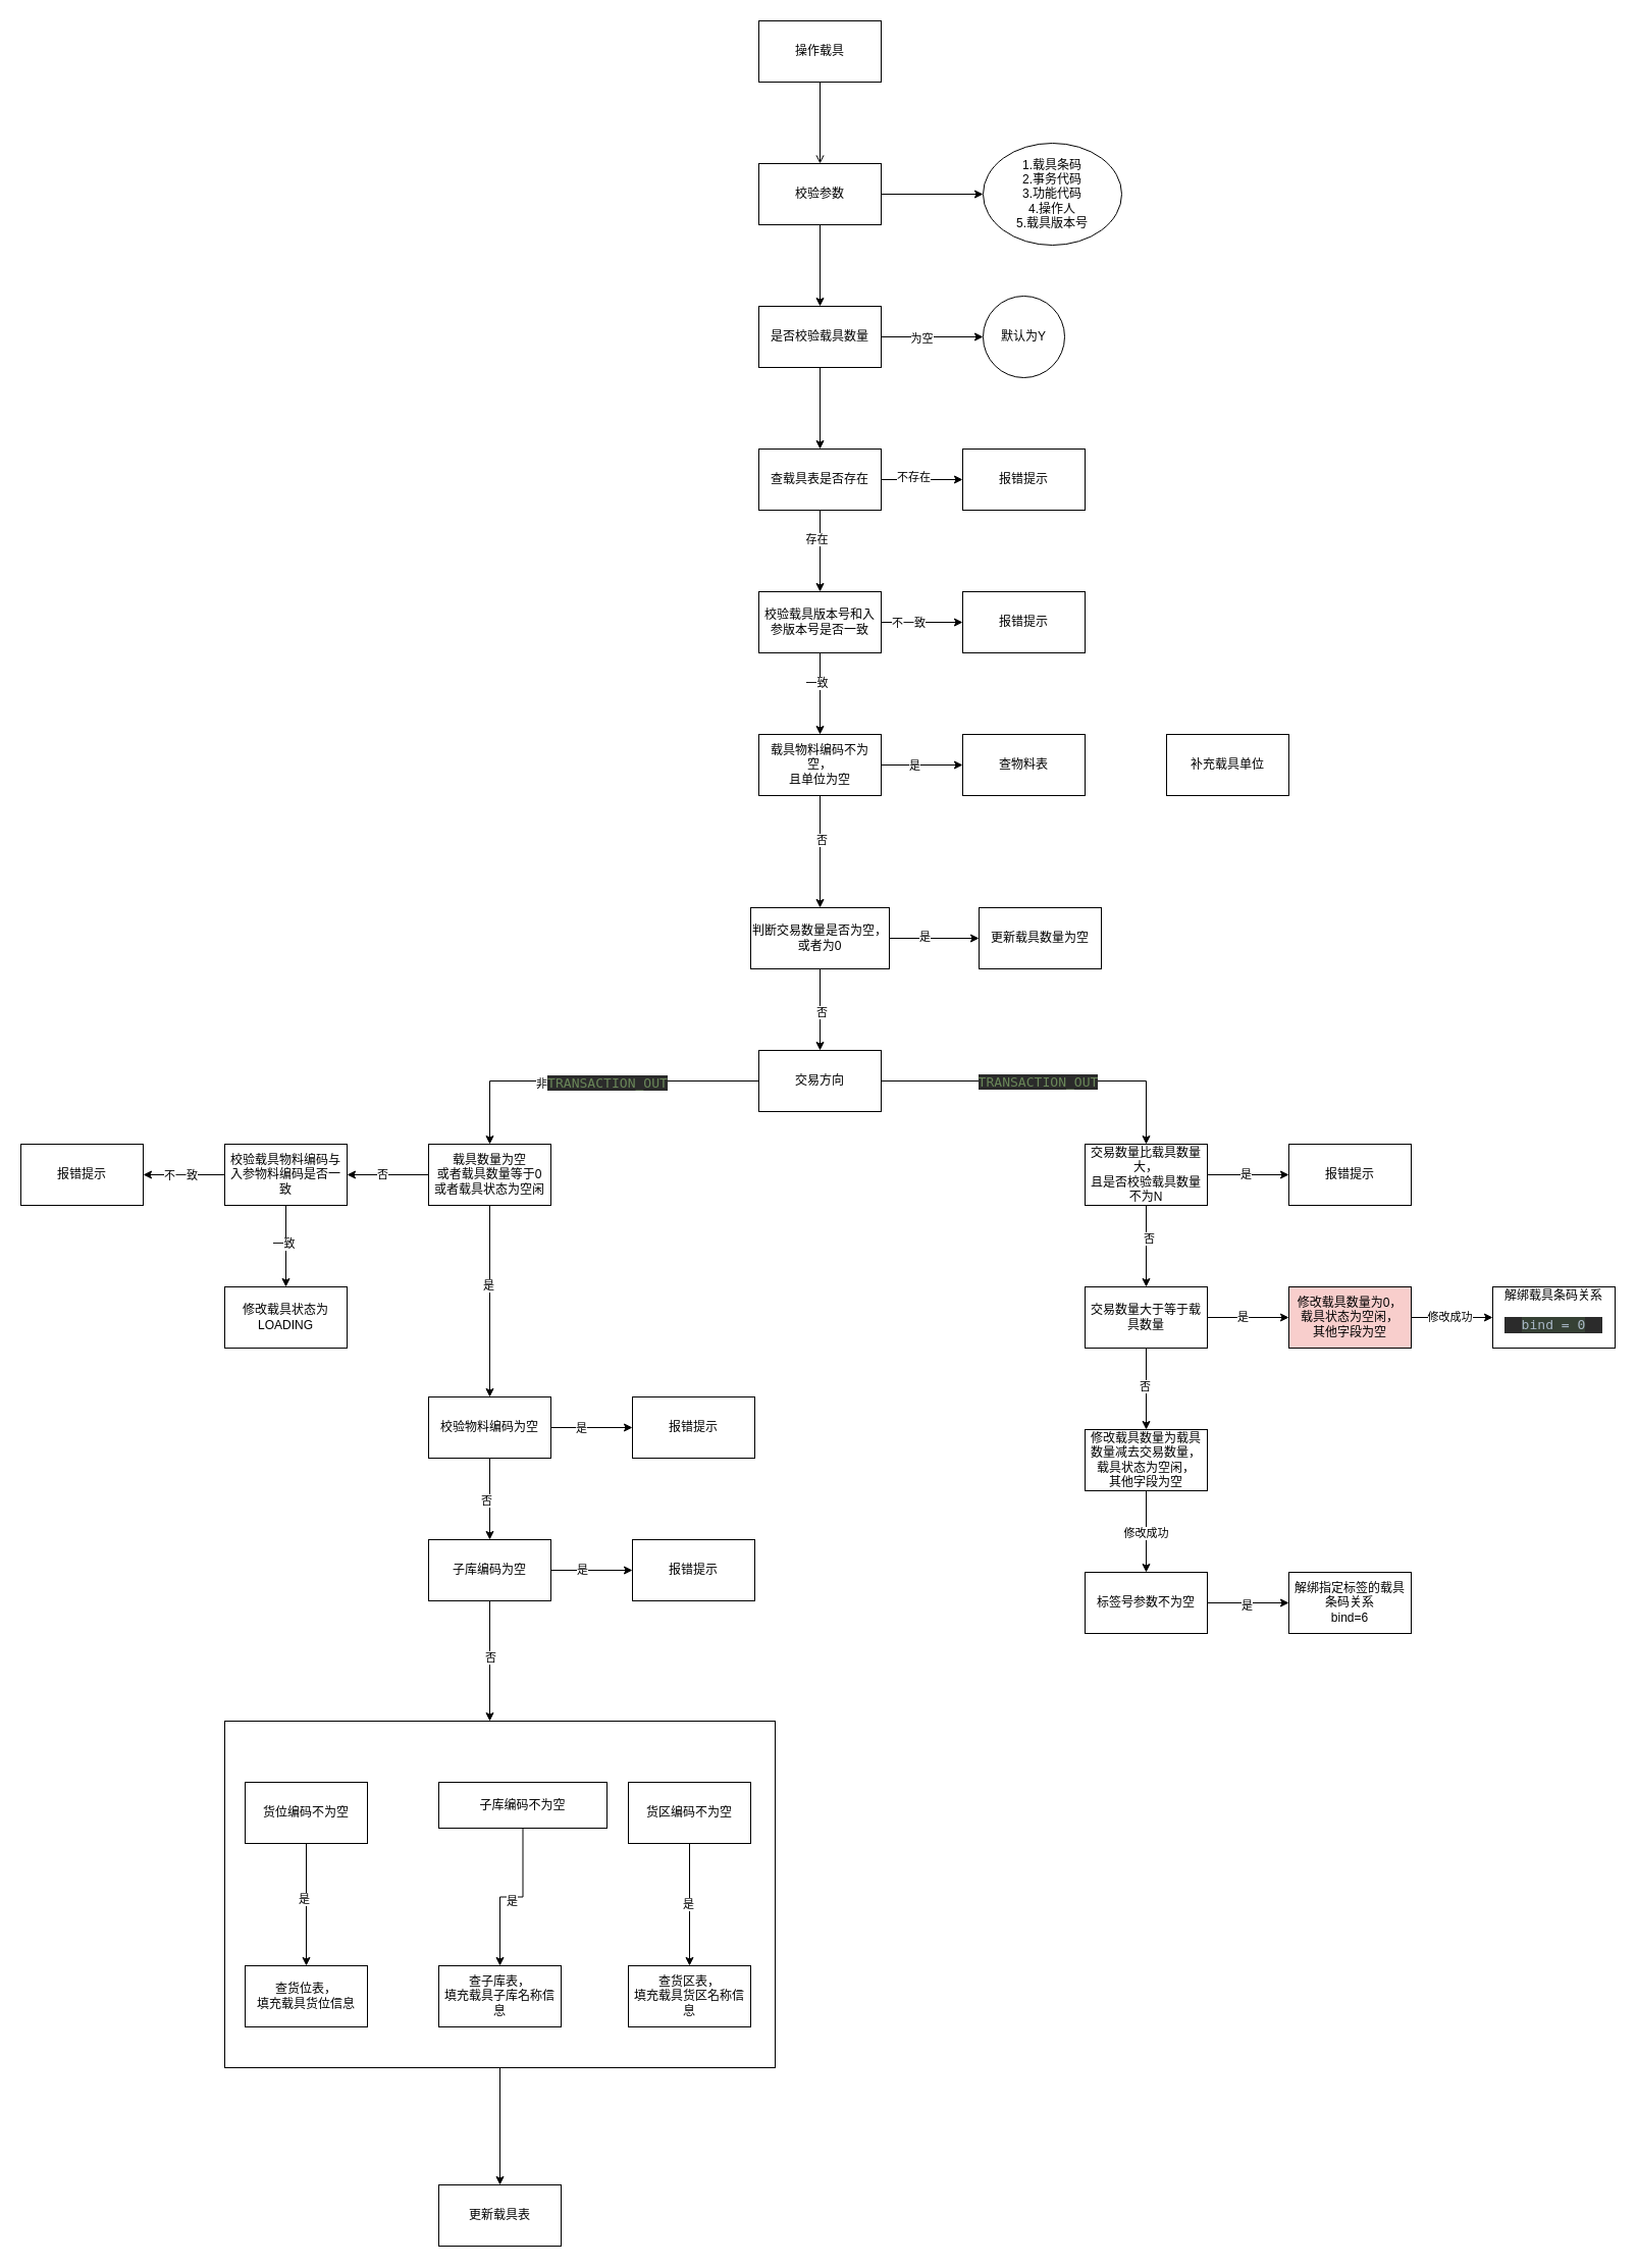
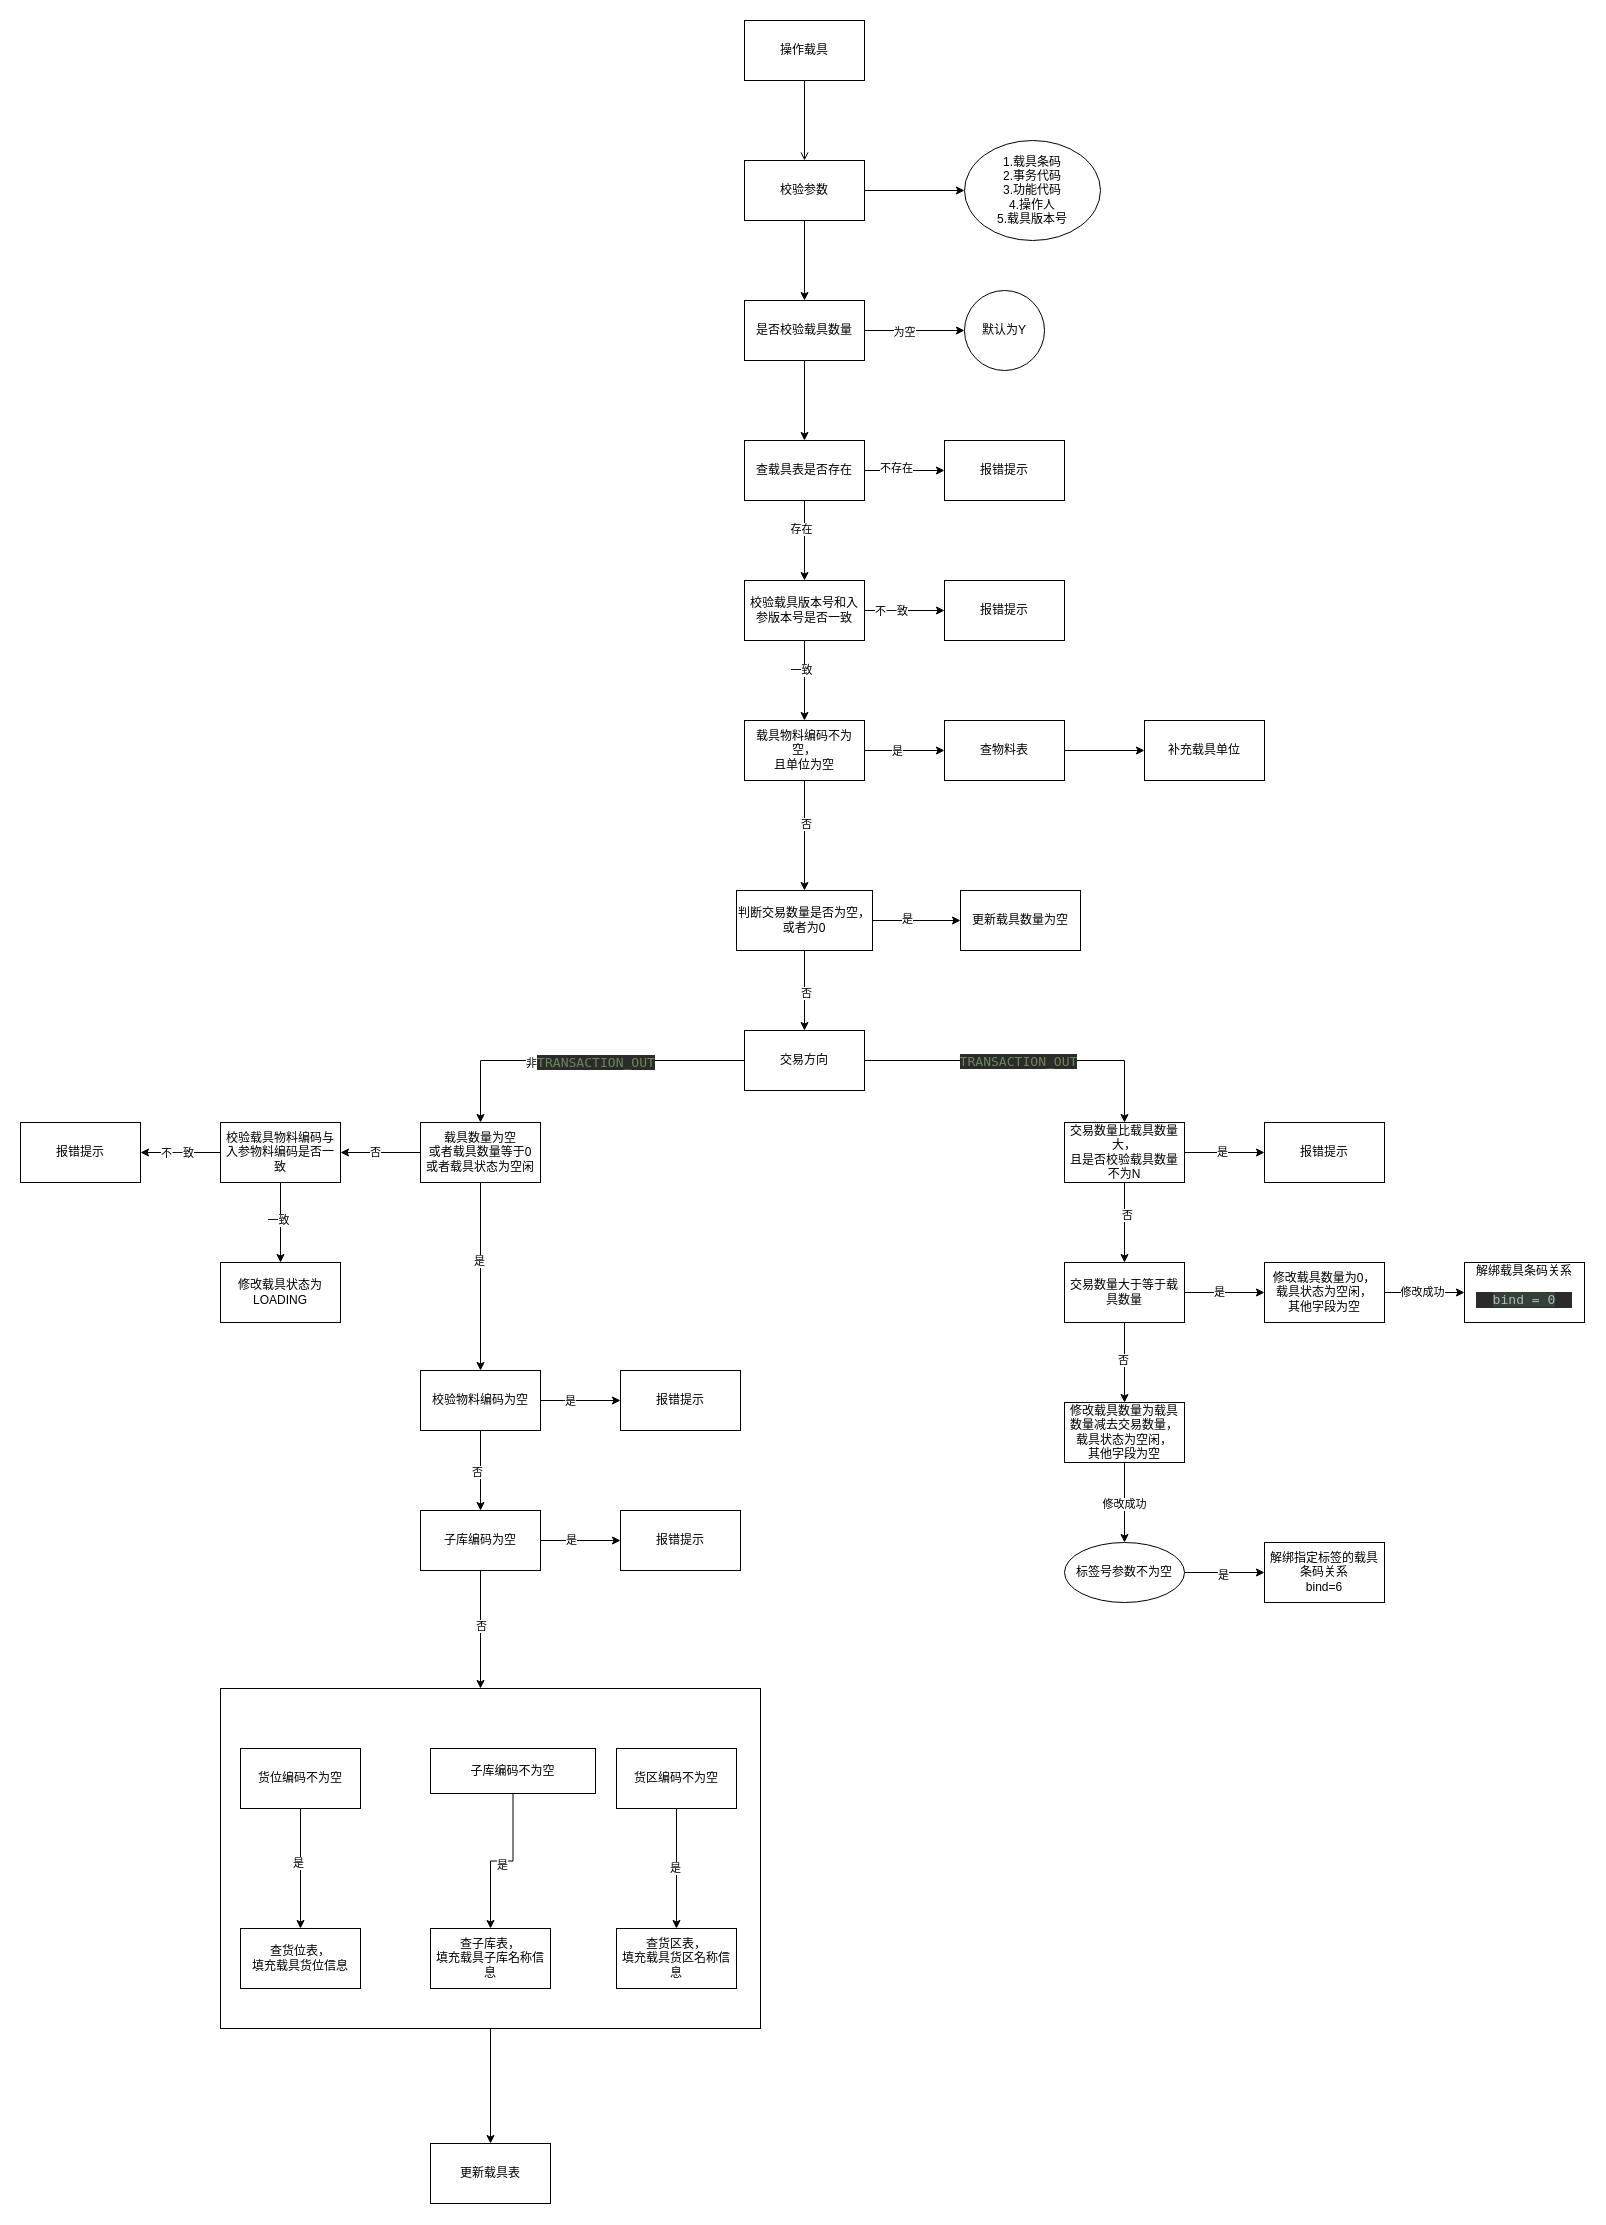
+ <mxCell id="32" value="" style="edgeStyle=orthogonalEdgeStyle;rounded=0;orthogonalLoop=1;jettySize=auto;html=1;" edge="1" parent="1" source="33" target="34"><mxGeometry relative="1" as="geometry" /></mxCell>
- <mxCell id="59" value="修改载具数量为0，&lt;div&gt;载具状态为空闲，&lt;/div&gt;&lt;div&gt;其他字段为空&lt;/div&gt;" style="whiteSpace=wrap;html=1;rounded=0;fillColor=#f8cecc;" vertex="1" parent="1"><mxGeometry x="1264" y="1262" width="120" height="60" as="geometry" /></mxCell>
+ <mxCell id="59" value="修改载具数量为0，&lt;div&gt;载具状态为空闲，&lt;/div&gt;&lt;div&gt;其他字段为空&lt;/div&gt;" style="whiteSpace=wrap;html=1;rounded=0;" vertex="1" parent="1"><mxGeometry x="1264" y="1262" width="120" height="60" as="geometry" /></mxCell>
- <mxCell id="66" value="标签号参数不为空" style="whiteSpace=wrap;html=1;rounded=0;" vertex="1" parent="1"><mxGeometry x="1064" y="1542" width="120" height="60" as="geometry" /></mxCell>
+ <mxCell id="66" value="标签号参数不为空" style="ellipse;whiteSpace=wrap;html=1;" vertex="1" parent="1"><mxGeometry x="1064" y="1542" width="120" height="60" as="geometry" /></mxCell>
